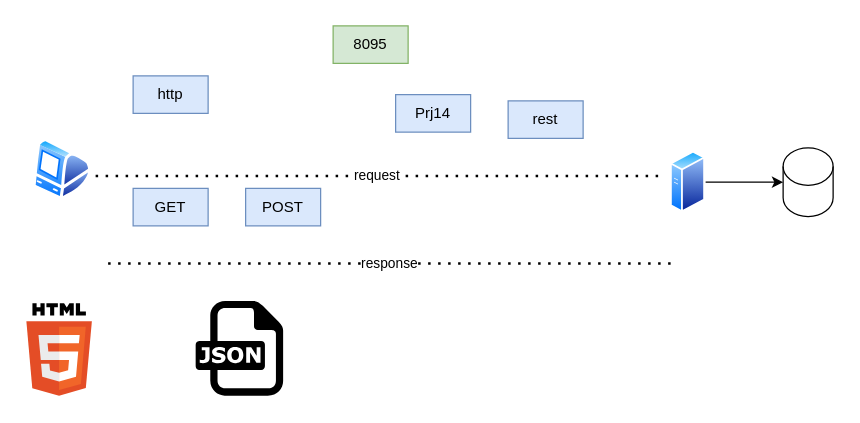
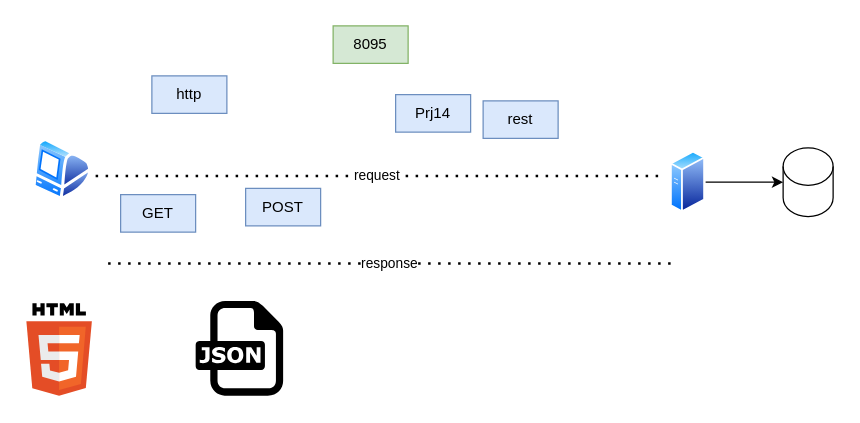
- <mxCell id="6" value="http" style="text;html=1;strokeColor=#6c8ebf;fillColor=#dae8fc;align=center;verticalAlign=middle;whiteSpace=wrap;rounded=0;" vertex="1" parent="1"><mxGeometry x="106" y="60" width="60" height="30" as="geometry" /></mxCell>
+ <mxCell id="6" value="http" style="text;html=1;strokeColor=#6c8ebf;fillColor=#dae8fc;align=center;verticalAlign=middle;whiteSpace=wrap;rounded=0;" vertex="1" parent="1"><mxGeometry x="121" y="60" width="60" height="30" as="geometry" /></mxCell>
- <mxCell id="9" value="rest" style="text;html=1;strokeColor=#6c8ebf;fillColor=#dae8fc;align=center;verticalAlign=middle;whiteSpace=wrap;rounded=0;" vertex="1" parent="1"><mxGeometry x="406" y="80" width="60" height="30" as="geometry" /></mxCell>
+ <mxCell id="9" value="rest" style="text;html=1;strokeColor=#6c8ebf;fillColor=#dae8fc;align=center;verticalAlign=middle;whiteSpace=wrap;rounded=0;" vertex="1" parent="1"><mxGeometry x="386" y="80" width="60" height="30" as="geometry" /></mxCell>
- <mxCell id="10" value="GET" style="text;html=1;strokeColor=#6c8ebf;fillColor=#dae8fc;align=center;verticalAlign=middle;whiteSpace=wrap;rounded=0;" vertex="1" parent="1"><mxGeometry x="106" y="150" width="60" height="30" as="geometry" /></mxCell>
+ <mxCell id="10" value="GET" style="text;html=1;strokeColor=#6c8ebf;fillColor=#dae8fc;align=center;verticalAlign=middle;whiteSpace=wrap;rounded=0;" vertex="1" parent="1"><mxGeometry x="96" y="155" width="60" height="30" as="geometry" /></mxCell>
